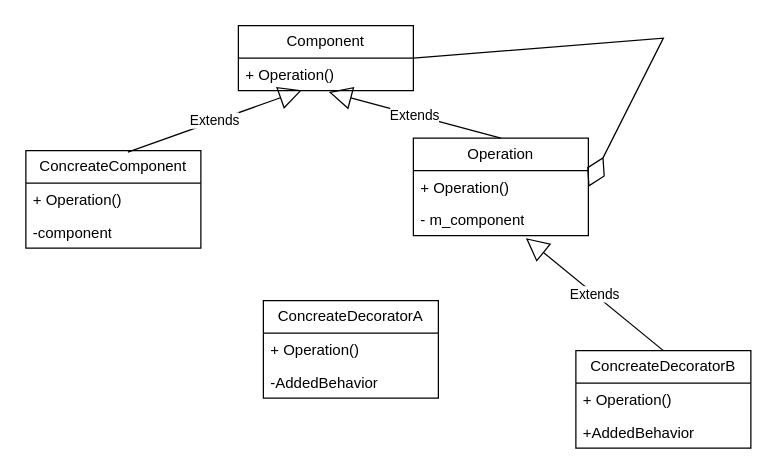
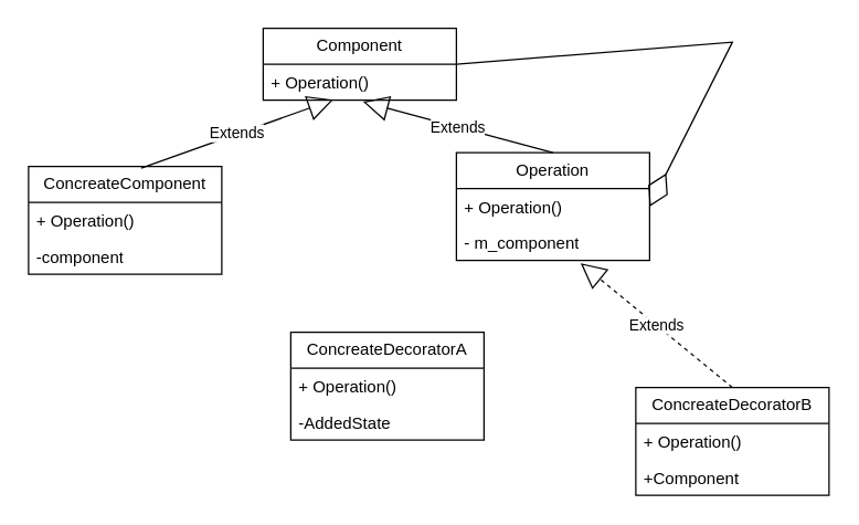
- <mxCell id="18" value="Extends" style="endArrow=block;endSize=16;endFill=0;html=1;rounded=0;entryX=0.643;entryY=1.077;entryDx=0;entryDy=0;entryPerimeter=0;exitX=0.5;exitY=0;exitDx=0;exitDy=0;" edge="1" parent="1" source="13" target="9"><mxGeometry width="160" relative="1" as="geometry"><mxPoint x="370" y="258" as="sourcePoint" /><mxPoint x="498" y="210" as="targetPoint" /></mxGeometry></mxCell>
+ <mxCell id="18" value="Extends" style="endArrow=block;endSize=16;endFill=0;html=1;rounded=0;entryX=0.643;entryY=1.077;entryDx=0;entryDy=0;entryPerimeter=0;exitX=0.5;exitY=0;exitDx=0;exitDy=0;dashed=1;" edge="1" parent="1" source="13" target="9"><mxGeometry width="160" relative="1" as="geometry"><mxPoint x="370" y="258" as="sourcePoint" /><mxPoint x="498" y="210" as="targetPoint" /></mxGeometry></mxCell>
- <mxCell id="12" value="-AddedBehavior" style="text;strokeColor=none;fillColor=none;align=left;verticalAlign=top;spacingLeft=4;spacingRight=4;overflow=hidden;rotatable=0;points=[[0,0.5],[1,0.5]];portConstraint=eastwest;whiteSpace=wrap;html=1;" vertex="1" parent="10"><mxGeometry y="52" width="140" height="26" as="geometry" /></mxCell>
+ <mxCell id="12" value="-AddedState" style="text;strokeColor=none;fillColor=none;align=left;verticalAlign=top;spacingLeft=4;spacingRight=4;overflow=hidden;rotatable=0;points=[[0,0.5],[1,0.5]];portConstraint=eastwest;whiteSpace=wrap;html=1;" vertex="1" parent="10"><mxGeometry y="52" width="140" height="26" as="geometry" /></mxCell>
- <mxCell id="15" value="+AddedBehavior" style="text;strokeColor=none;fillColor=none;align=left;verticalAlign=top;spacingLeft=4;spacingRight=4;overflow=hidden;rotatable=0;points=[[0,0.5],[1,0.5]];portConstraint=eastwest;whiteSpace=wrap;html=1;" vertex="1" parent="13"><mxGeometry y="52" width="140" height="26" as="geometry" /></mxCell>
+ <mxCell id="15" value="+Component" style="text;strokeColor=none;fillColor=none;align=left;verticalAlign=top;spacingLeft=4;spacingRight=4;overflow=hidden;rotatable=0;points=[[0,0.5],[1,0.5]];portConstraint=eastwest;whiteSpace=wrap;html=1;" vertex="1" parent="13"><mxGeometry y="52" width="140" height="26" as="geometry" /></mxCell>
